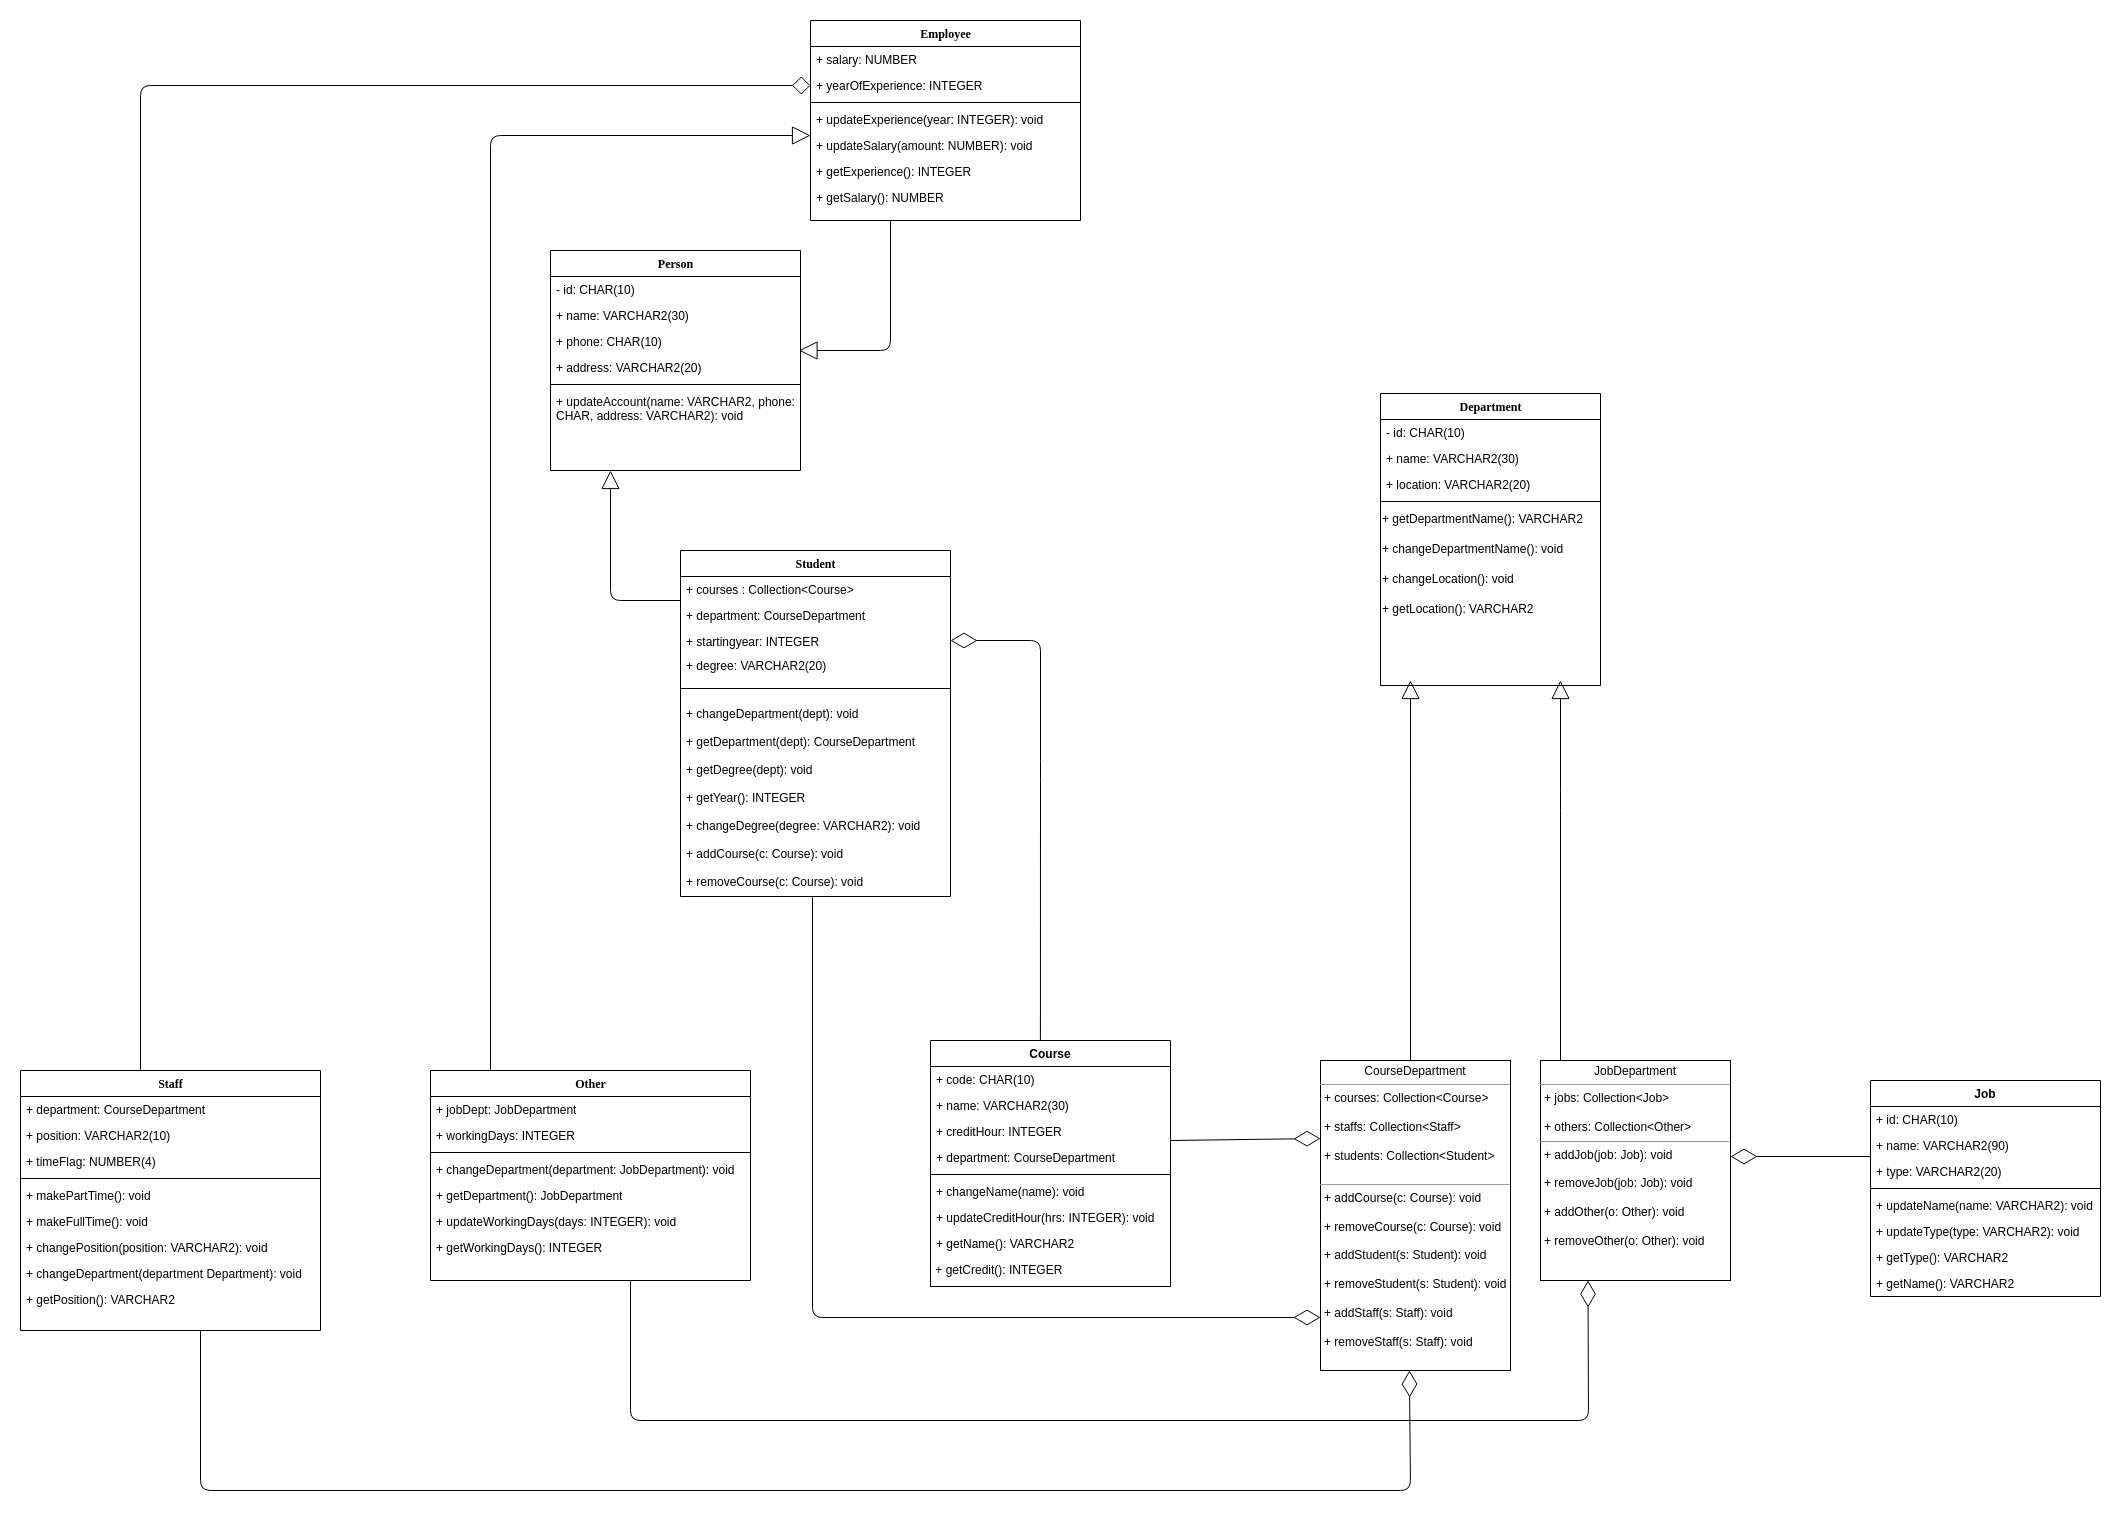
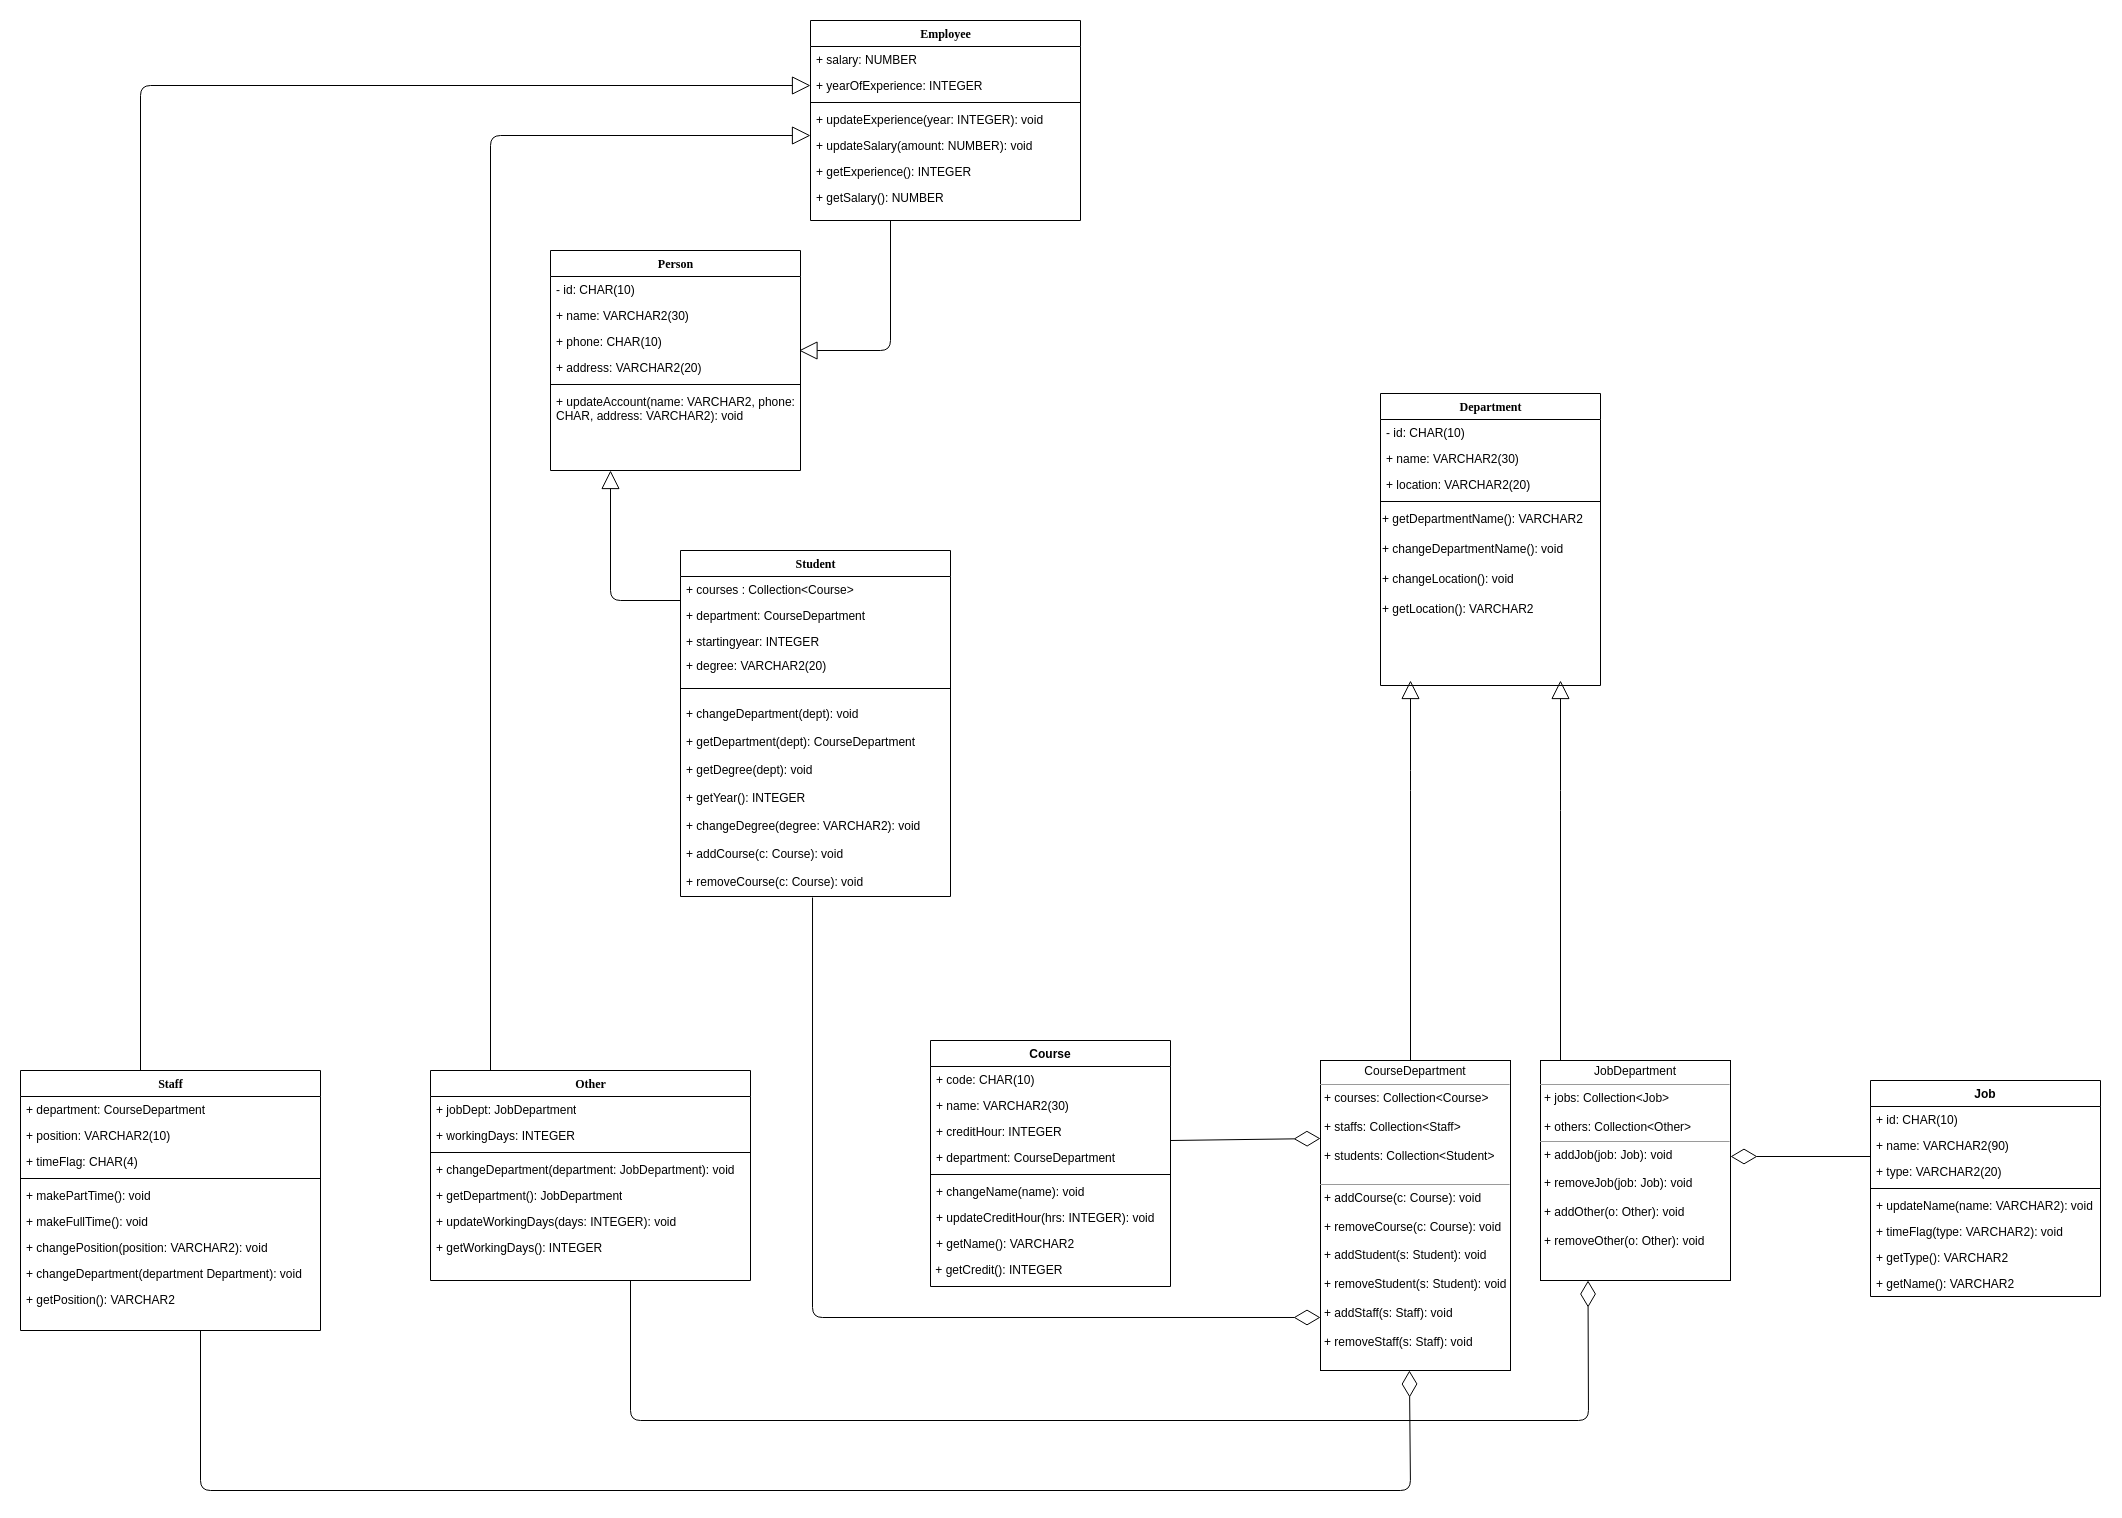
- <mxCell id="49" style="edgeStyle=orthogonalEdgeStyle;html=1;labelBackgroundColor=none;startFill=0;startSize=8;endArrow=diamond;endFill=0;endSize=16;fontFamily=Verdana;fontSize=12;entryX=0;entryY=0.5;entryDx=0;entryDy=0;" edge="1" parent="1" source="17" target="29"><mxGeometry relative="1" as="geometry"><Array as="points"><mxPoint x="140" y="85" /></Array><mxPoint x="140" y="810" as="sourcePoint" /><mxPoint x="330" y="160" as="targetPoint" /></mxGeometry></mxCell>
+ <mxCell id="49" style="edgeStyle=orthogonalEdgeStyle;html=1;labelBackgroundColor=none;startFill=0;startSize=8;endArrow=block;endFill=0;endSize=16;fontFamily=Verdana;fontSize=12;entryX=0;entryY=0.5;entryDx=0;entryDy=0;" edge="1" parent="1" source="17" target="29"><mxGeometry relative="1" as="geometry"><Array as="points"><mxPoint x="140" y="85" /></Array><mxPoint x="140" y="810" as="sourcePoint" /><mxPoint x="330" y="160" as="targetPoint" /></mxGeometry></mxCell>
- <mxCell id="85" value="" style="endArrow=diamondThin;endFill=0;endSize=24;html=1;exitX=0.458;exitY=0;exitDx=0;exitDy=0;entryX=1;entryY=0.5;entryDx=0;entryDy=0;exitPerimeter=0;" edge="1" parent="1" source="62" target="39"><mxGeometry width="160" relative="1" as="geometry"><mxPoint x="980" y="890" as="sourcePoint" /><mxPoint x="1140" y="890" as="targetPoint" /><Array as="points"><mxPoint x="1040" y="770" /><mxPoint x="1040" y="640" /></Array></mxGeometry></mxCell>
- <mxCell id="20" value="+ timeFlag: NUMBER(4)" style="text;html=1;strokeColor=none;fillColor=none;align=left;verticalAlign=top;spacingLeft=4;spacingRight=4;whiteSpace=wrap;overflow=hidden;rotatable=0;points=[[0,0.5],[1,0.5]];portConstraint=eastwest;" parent="17" vertex="1"><mxGeometry y="78" width="300" height="26" as="geometry" /></mxCell>
+ <mxCell id="20" value="+ timeFlag: CHAR(4)" style="text;html=1;strokeColor=none;fillColor=none;align=left;verticalAlign=top;spacingLeft=4;spacingRight=4;whiteSpace=wrap;overflow=hidden;rotatable=0;points=[[0,0.5],[1,0.5]];portConstraint=eastwest;" parent="17" vertex="1"><mxGeometry y="78" width="300" height="26" as="geometry" /></mxCell>
- <mxCell id="81" value="+ updateType(type: VARCHAR2): void" style="text;strokeColor=none;fillColor=none;align=left;verticalAlign=top;spacingLeft=4;spacingRight=4;overflow=hidden;rotatable=0;points=[[0,0.5],[1,0.5]];portConstraint=eastwest;" vertex="1" parent="75"><mxGeometry y="138" width="230" height="26" as="geometry" /></mxCell>
+ <mxCell id="81" value="+ timeFlag(type: VARCHAR2): void" style="text;strokeColor=none;fillColor=none;align=left;verticalAlign=top;spacingLeft=4;spacingRight=4;overflow=hidden;rotatable=0;points=[[0,0.5],[1,0.5]];portConstraint=eastwest;" vertex="1" parent="75"><mxGeometry y="138" width="230" height="26" as="geometry" /></mxCell>
